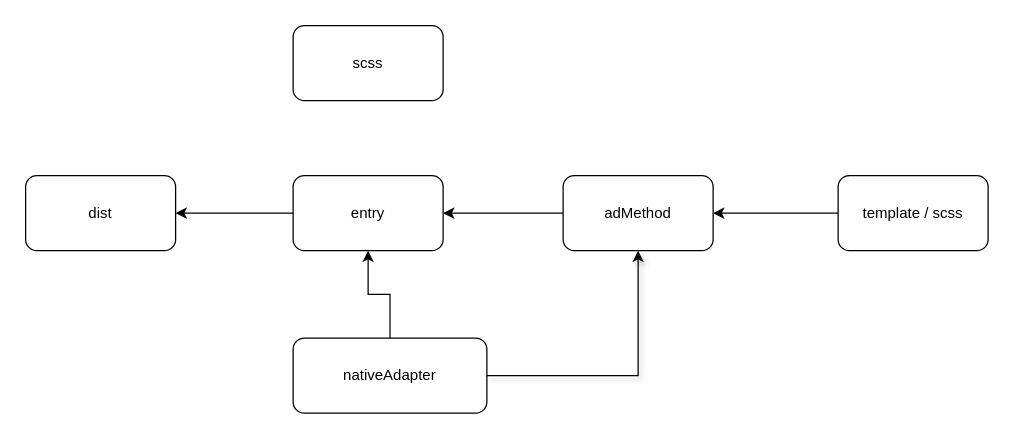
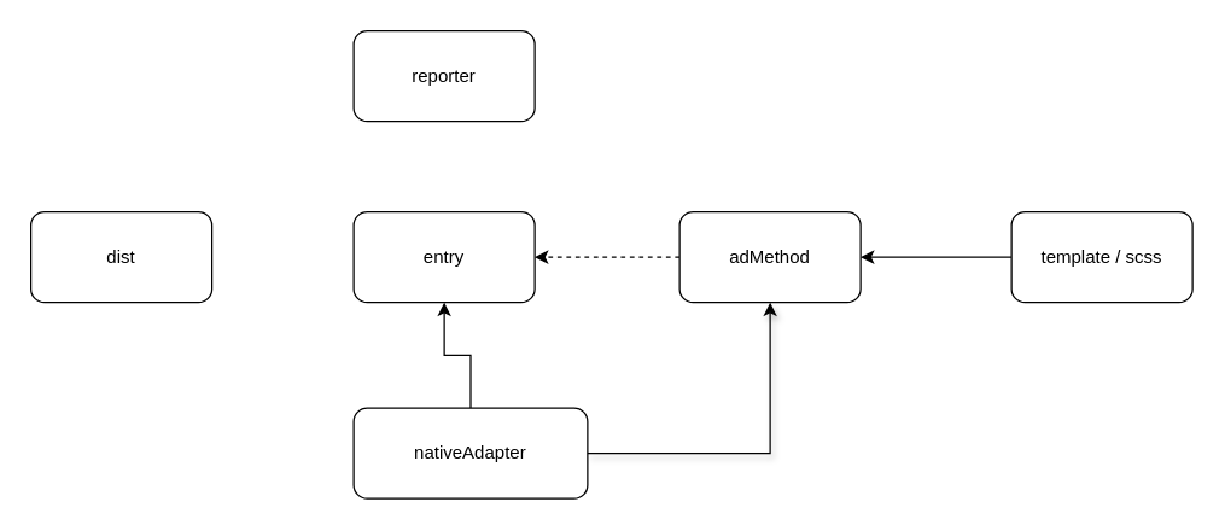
- <mxCell id="2" value="scss" style="rounded=1;whiteSpace=wrap;html=1;" vertex="1" parent="1"><mxGeometry x="234" y="20" width="120" height="60" as="geometry" /></mxCell>
+ <mxCell id="2" value="reporter" style="rounded=1;whiteSpace=wrap;html=1;" vertex="1" parent="1"><mxGeometry x="234" y="20" width="120" height="60" as="geometry" /></mxCell>
- <mxCell id="5" value="" style="edgeStyle=orthogonalEdgeStyle;rounded=0;orthogonalLoop=1;jettySize=auto;html=1;" edge="1" parent="1" source="6" target="9"><mxGeometry relative="1" as="geometry" /></mxCell>
- <mxCell id="3" value="" style="edgeStyle=orthogonalEdgeStyle;rounded=0;orthogonalLoop=1;jettySize=auto;html=1;" edge="1" parent="1" source="4" target="6"><mxGeometry relative="1" as="geometry" /></mxCell>
+ <mxCell id="3" value="" style="edgeStyle=orthogonalEdgeStyle;rounded=0;orthogonalLoop=1;jettySize=auto;html=1;dashed=1;" edge="1" parent="1" source="4" target="6"><mxGeometry relative="1" as="geometry" /></mxCell>
